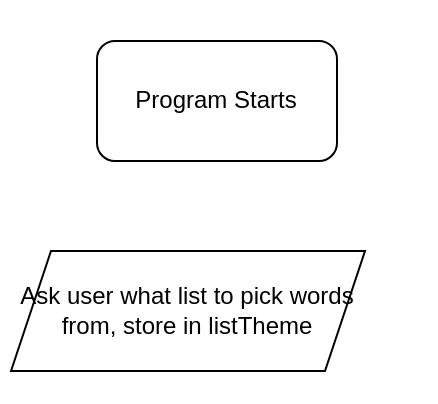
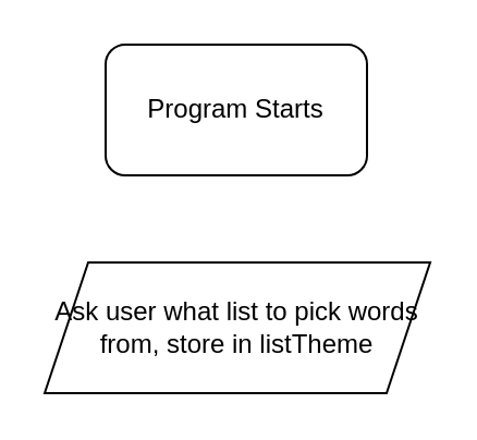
- <mxCell id="3" value="Ask user what list to pick words from, store in listTheme" style="shape=parallelogram;perimeter=parallelogramPerimeter;whiteSpace=wrap;html=1;fixedSize=1;" vertex="1" parent="1"><mxGeometry x="5" y="125" width="177" height="60" as="geometry" /></mxCell>
+ <mxCell id="3" value="Ask user what list to pick words from, store in listTheme" style="shape=parallelogram;perimeter=parallelogramPerimeter;whiteSpace=wrap;html=1;fixedSize=1;" vertex="1" parent="1"><mxGeometry x="20" y="120" width="177" height="60" as="geometry" /></mxCell>
